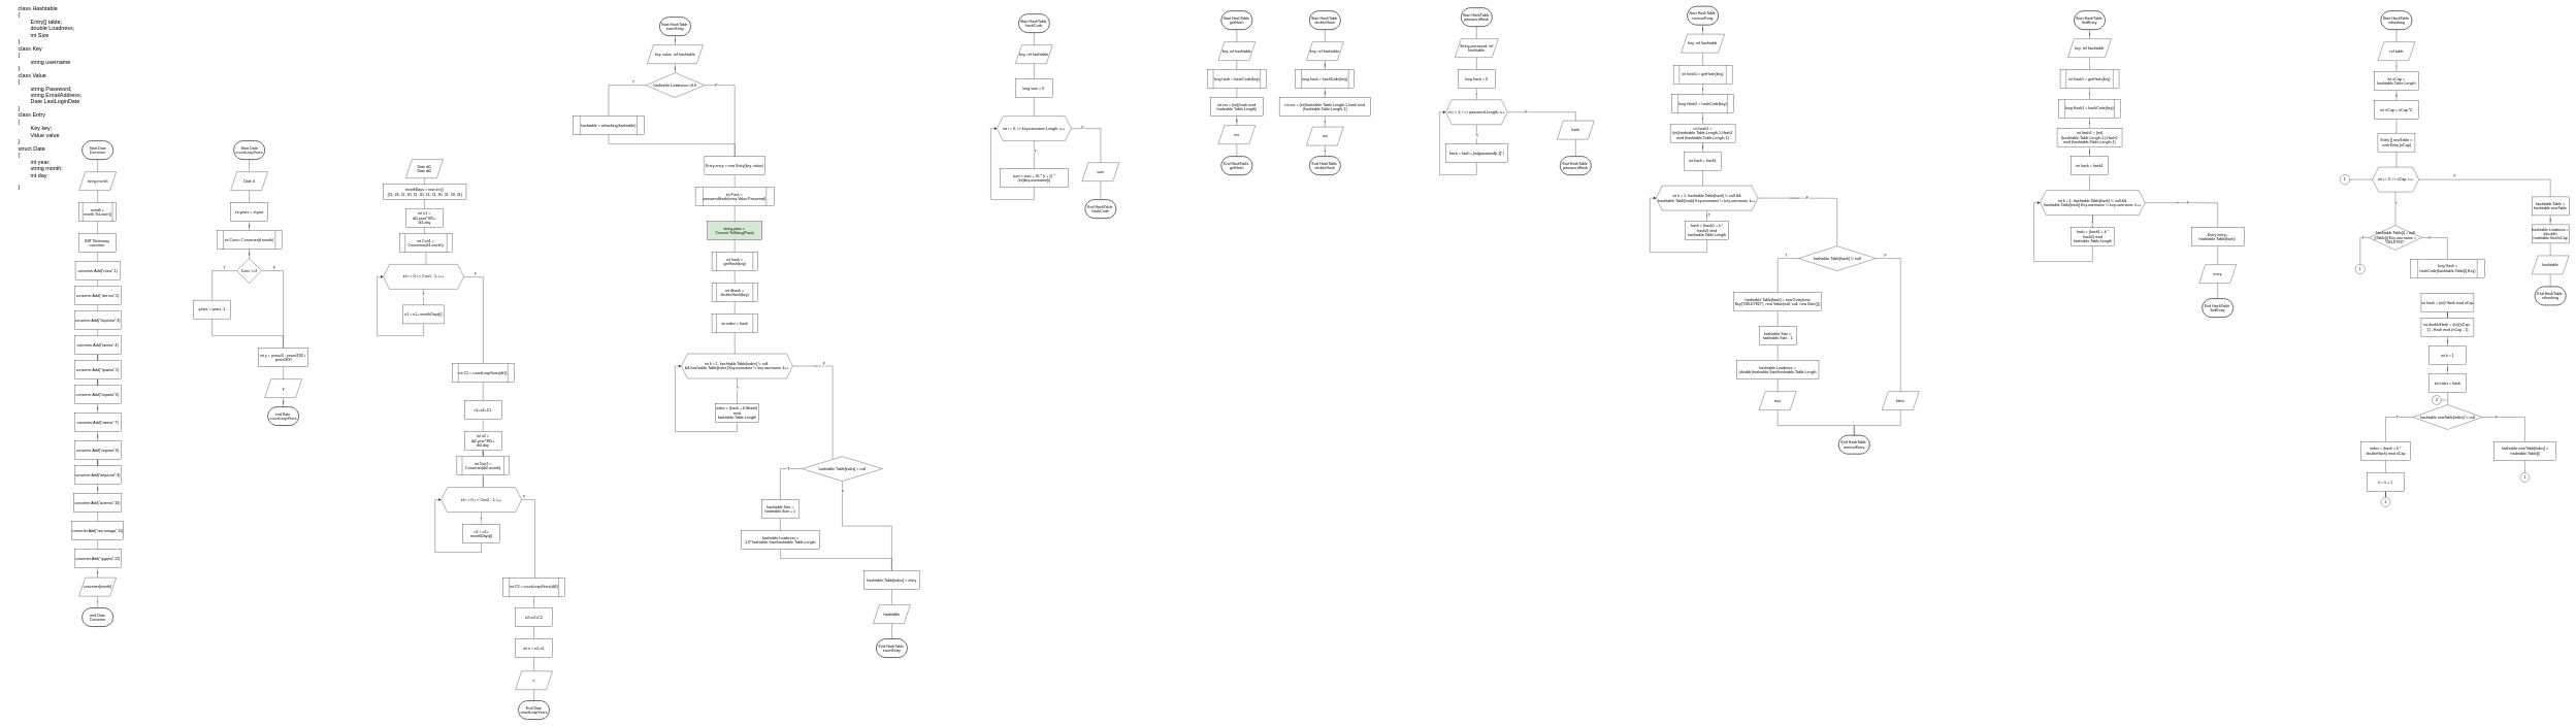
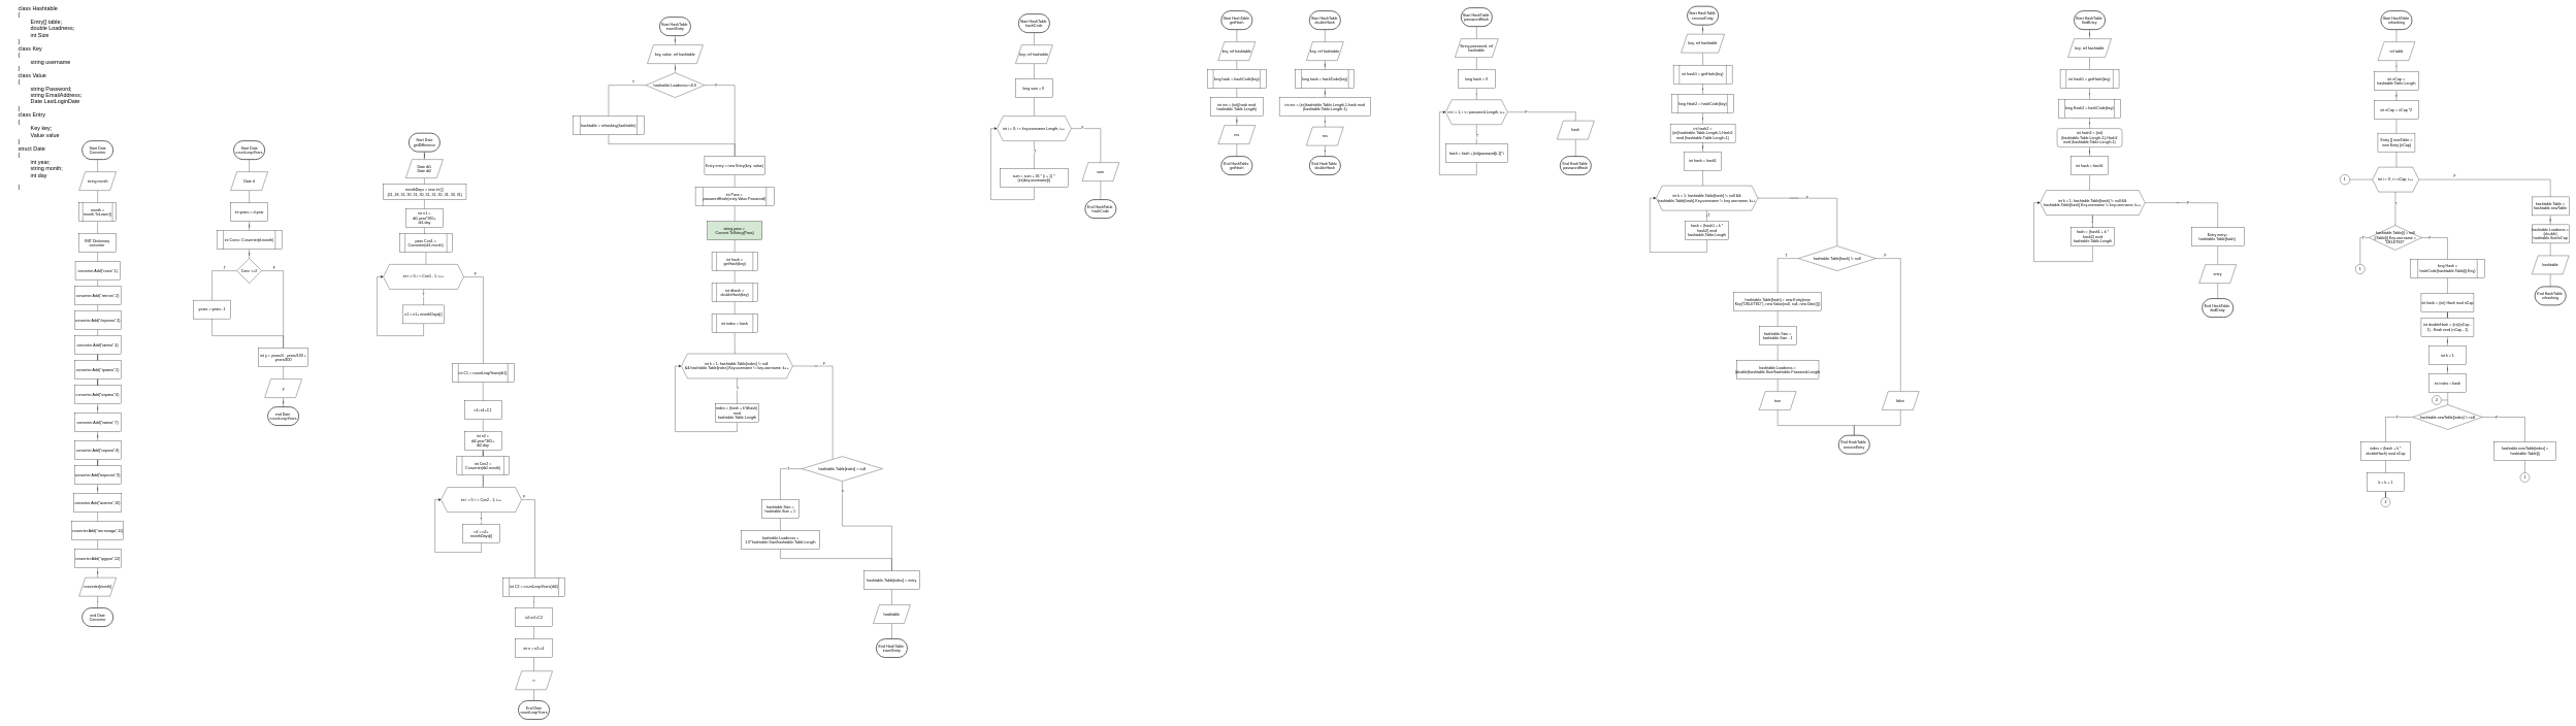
- <mxCell id="214" value="int hash2 = (int)(hashtable.Table.Length-1)-Hash2 mod (hashtable.Table.Length-1)" style="rounded=0;whiteSpace=wrap;html=1;" parent="1" vertex="1"><mxGeometry x="6646" y="415" width="210" height="60" as="geometry" /></mxCell>
+ <mxCell id="214" value="int hash2 = (int)(hashtable.Table.Length-1)-Hash2 mod (hashtable.Table.Length-1)" style="whiteSpace=wrap;html=1;rounded=1;" parent="1" vertex="1"><mxGeometry x="6646" y="415" width="210" height="60" as="geometry" /></mxCell>
+ <mxCell id="57" value="&lt;span&gt;Start Date &lt;br&gt;getDifference&lt;/span&gt;" style="strokeWidth=2;html=1;shape=mxgraph.flowchart.terminator;whiteSpace=wrap;" parent="1" vertex="1"><mxGeometry x="1319.76" y="430" width="100" height="60" as="geometry" /></mxCell>
+ <mxCell id="56" value="" style="edgeStyle=orthogonalEdgeStyle;rounded=0;orthogonalLoop=1;jettySize=auto;html=1;endArrow=none;endFill=0;" parent="1" source="57" target="59" edge="1"><mxGeometry relative="1" as="geometry" /></mxCell>
- <mxCell id="63" value="int Con1 = Converter(dt1.month)" style="shape=process;whiteSpace=wrap;html=1;backgroundOutline=1;" parent="1" vertex="1"><mxGeometry x="1290.25" y="755" width="169" height="60" as="geometry" /></mxCell>
+ <mxCell id="63" value="pass Con1 = Converter(dt1.month)" style="shape=process;whiteSpace=wrap;html=1;backgroundOutline=1;" parent="1" vertex="1"><mxGeometry x="1290.25" y="755" width="169" height="60" as="geometry" /></mxCell>
+ <mxCell id="243" value="" style="edgeStyle=orthogonalEdgeStyle;rounded=0;orthogonalLoop=1;jettySize=auto;html=1;endArrow=none;endFill=0;" parent="1" source="244" target="246" edge="1"><mxGeometry relative="1" as="geometry" /></mxCell>
- <mxCell id="201" value="hashtable.Loadness = (double)hashtable.Size/hashtable.Table.Length" style="rounded=0;whiteSpace=wrap;html=1;" parent="1" vertex="1"><mxGeometry x="5610.25" y="1165" width="265.5" height="60" as="geometry" /></mxCell>
+ <mxCell id="201" value="hashtable.Loadness = (double)hashtable.Size/hashtable.Password.Length" style="rounded=0;whiteSpace=wrap;html=1;" parent="1" vertex="1"><mxGeometry x="5610.25" y="1165" width="265.5" height="60" as="geometry" /></mxCell>
